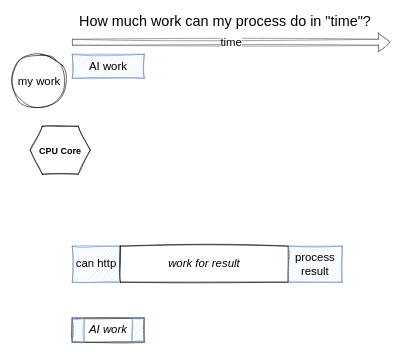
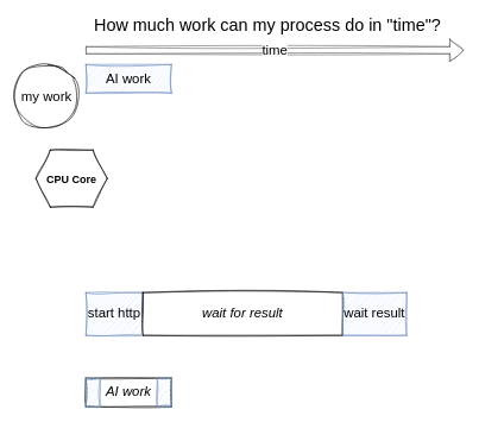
- <mxCell id="6" value="can http" style="rounded=0;whiteSpace=wrap;html=1;fontSize=19;fillColor=#dae8fc;strokeColor=#6c8ebf;sketch=1;curveFitting=1;jiggle=2;" vertex="1" parent="5"><mxGeometry width="80" height="60" as="geometry" /></mxCell>
+ <mxCell id="6" value="start http" style="rounded=0;whiteSpace=wrap;html=1;fontSize=19;fillColor=#dae8fc;strokeColor=#6c8ebf;sketch=1;curveFitting=1;jiggle=2;" vertex="1" parent="5"><mxGeometry width="80" height="60" as="geometry" /></mxCell>
- <mxCell id="7" value="work for result" style="rounded=0;whiteSpace=wrap;html=1;fontSize=19;fontStyle=2;sketch=1;curveFitting=1;jiggle=2;" vertex="1" parent="5"><mxGeometry x="80" width="280" height="60" as="geometry" /></mxCell>
+ <mxCell id="7" value="wait for result" style="rounded=0;whiteSpace=wrap;html=1;fontSize=19;fontStyle=2;sketch=1;curveFitting=1;jiggle=2;" vertex="1" parent="5"><mxGeometry x="80" width="280" height="60" as="geometry" /></mxCell>
- <mxCell id="8" value="process result" style="rounded=0;whiteSpace=wrap;html=1;fontSize=19;fillColor=#dae8fc;strokeColor=#6c8ebf;sketch=1;curveFitting=1;jiggle=2;" vertex="1" parent="5"><mxGeometry x="360" width="90" height="60" as="geometry" /></mxCell>
+ <mxCell id="8" value="wait result" style="rounded=0;whiteSpace=wrap;html=1;fontSize=19;fillColor=#dae8fc;strokeColor=#6c8ebf;sketch=1;curveFitting=1;jiggle=2;" vertex="1" parent="5"><mxGeometry x="360" width="90" height="60" as="geometry" /></mxCell>
